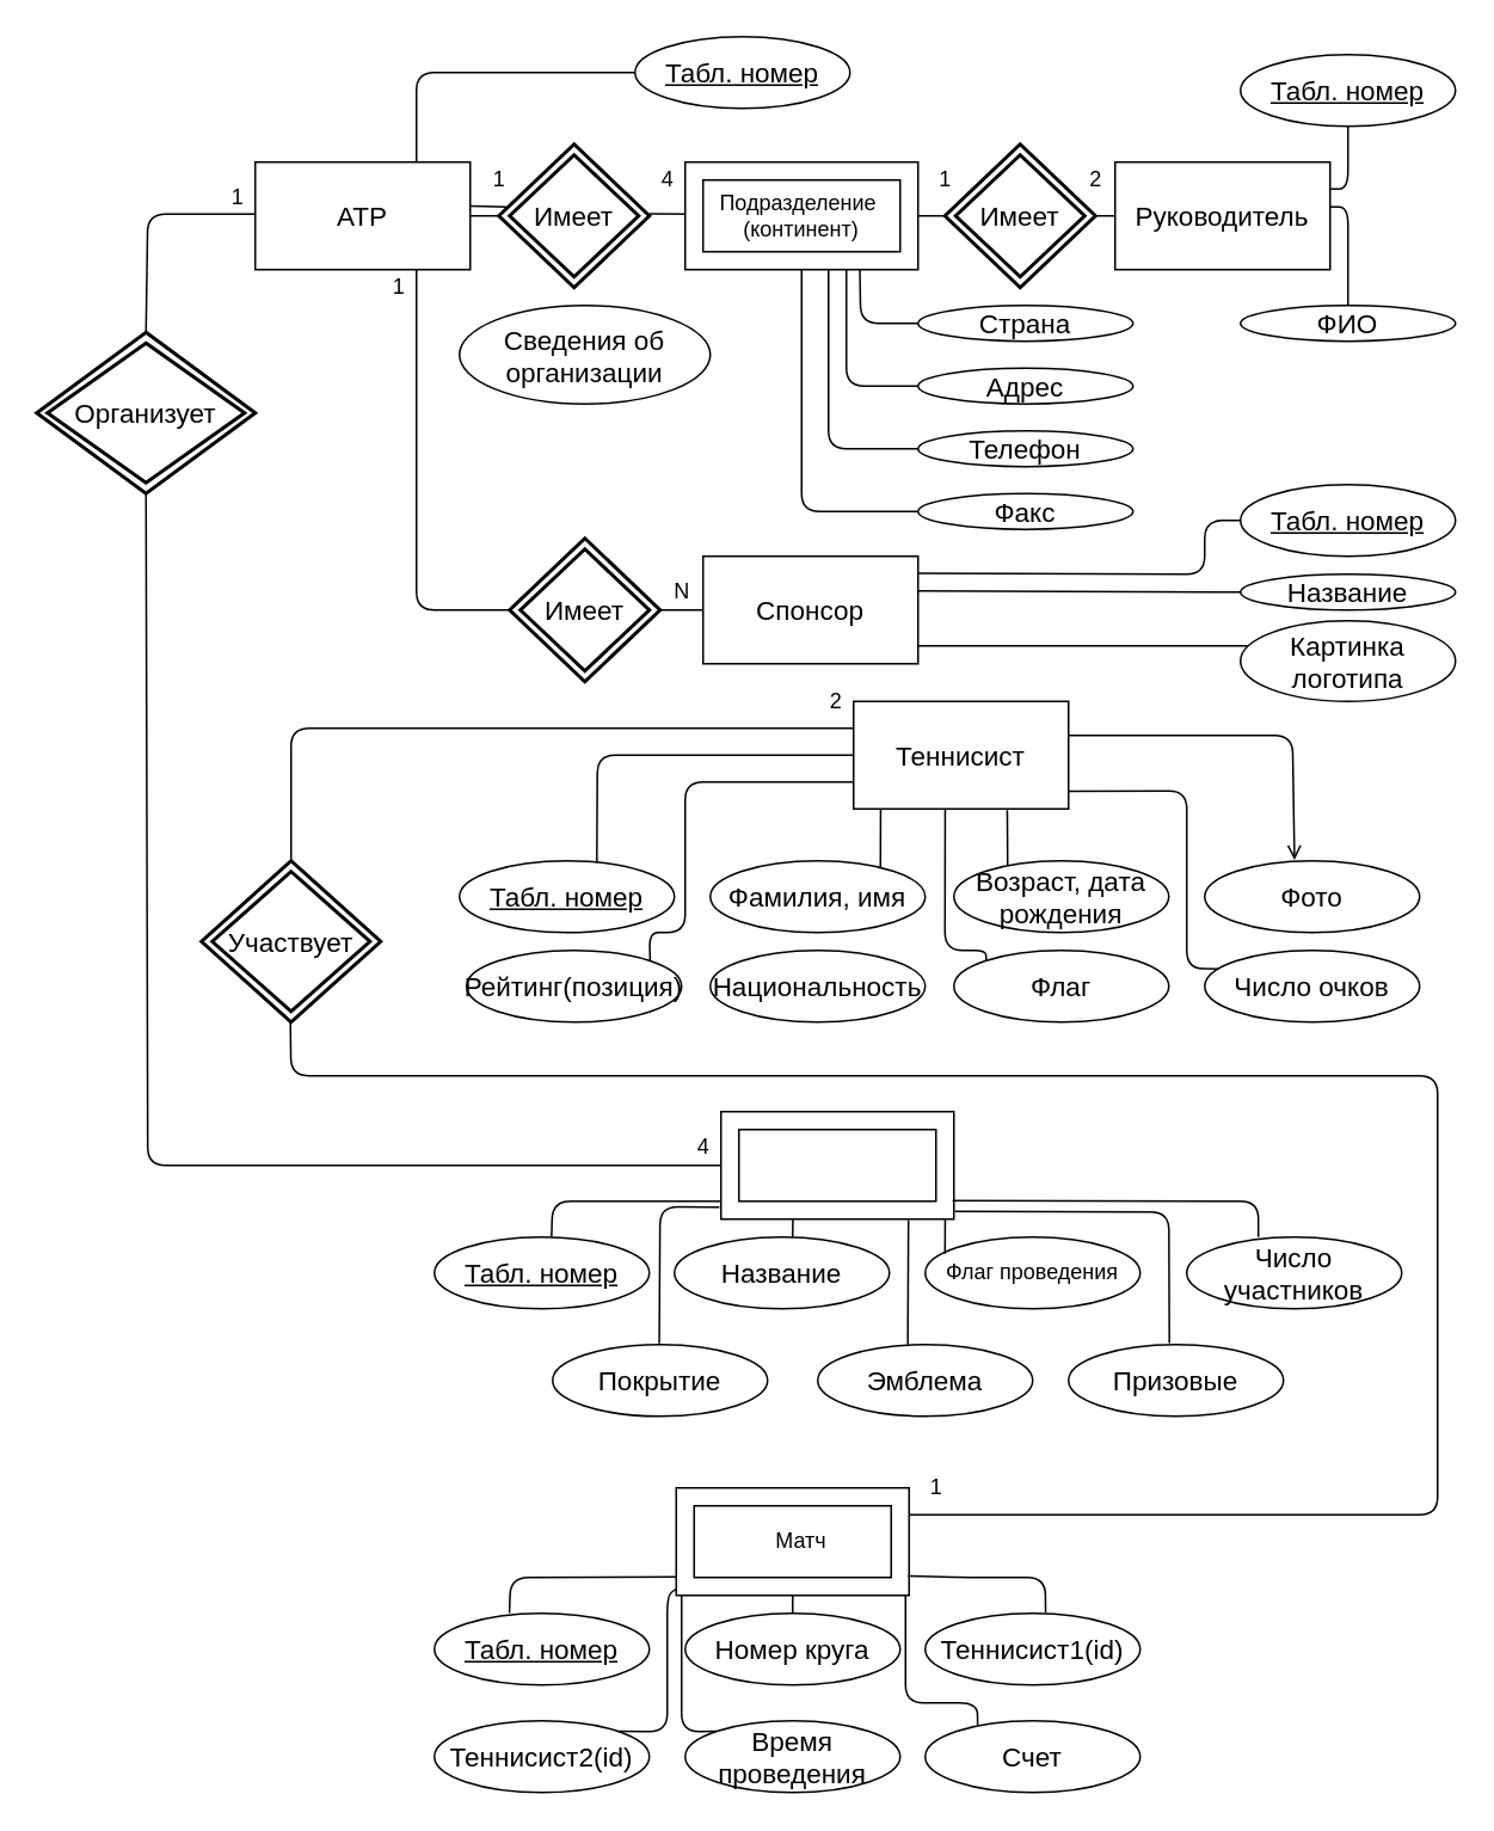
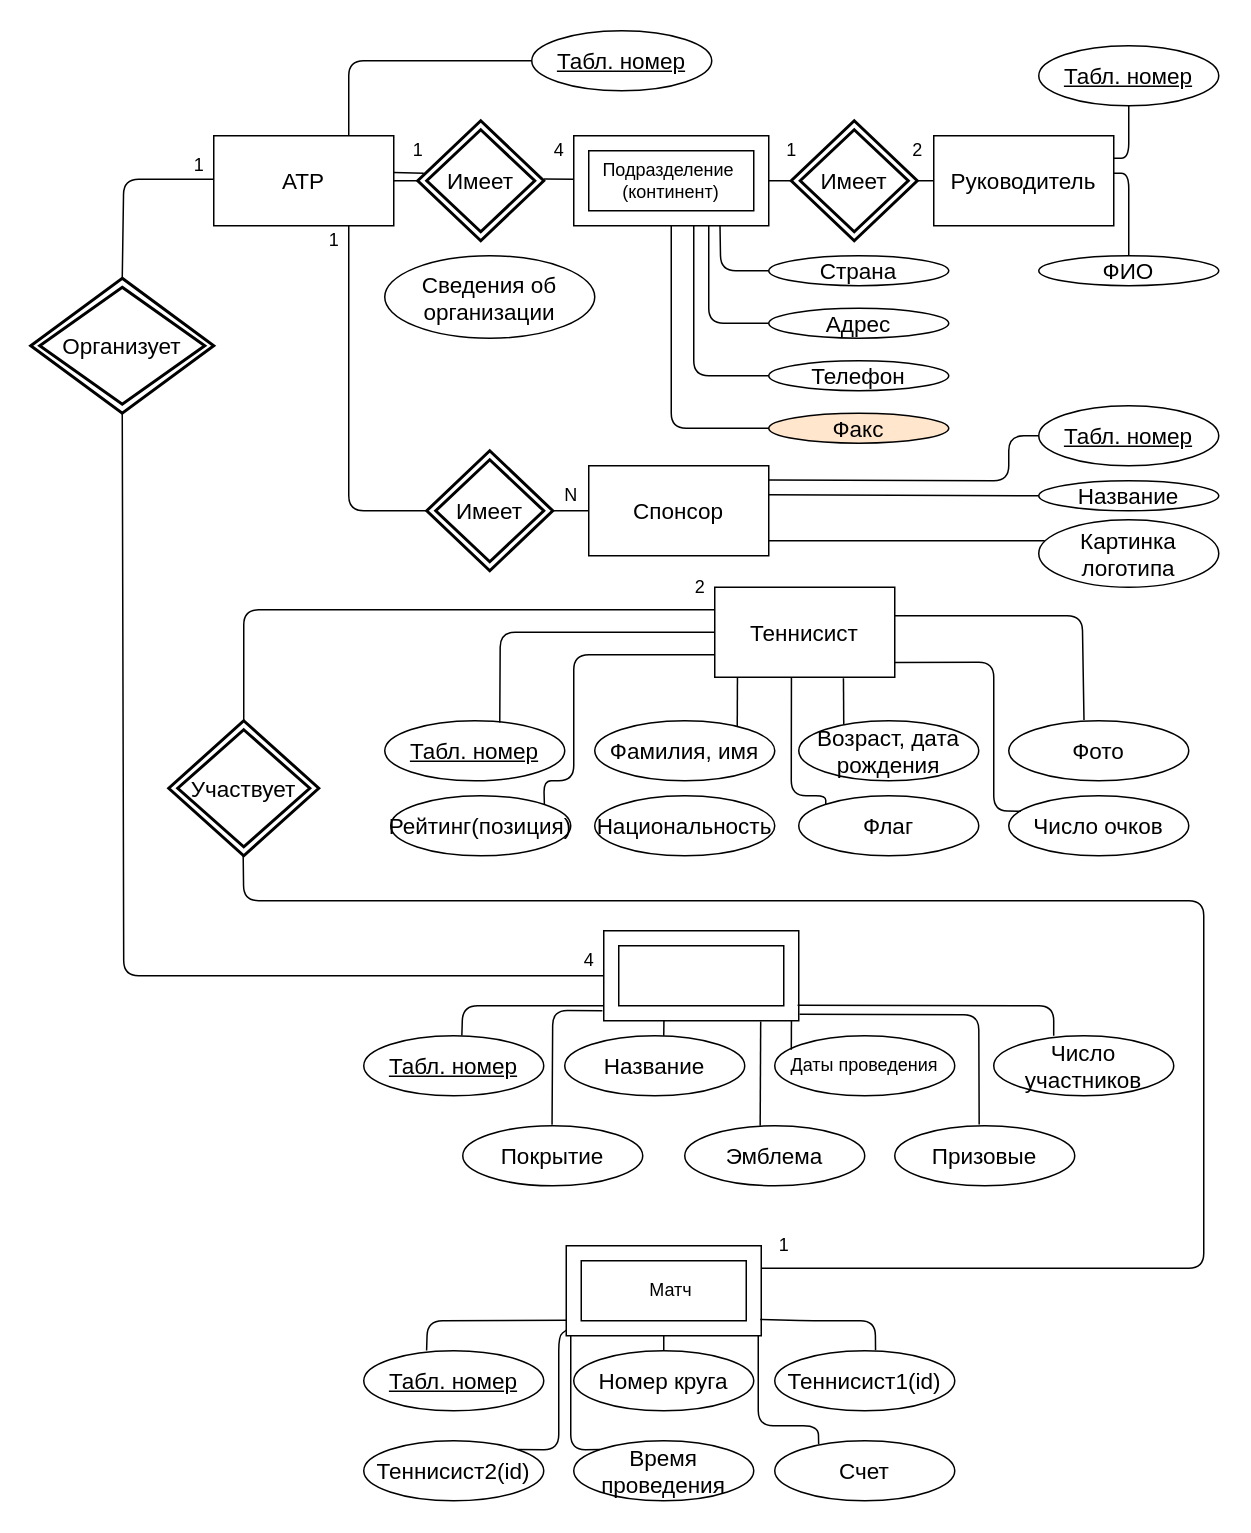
- <mxCell id="15" value="&lt;span style=&quot;font-size: 15px&quot;&gt;Факс&lt;/span&gt;" style="ellipse;whiteSpace=wrap;html=1;" parent="1" vertex="1"><mxGeometry x="512" y="275" width="120" height="20" as="geometry" /></mxCell>
+ <mxCell id="15" value="&lt;span style=&quot;font-size: 15px&quot;&gt;Факс&lt;/span&gt;" style="ellipse;whiteSpace=wrap;html=1;fillColor=#ffe6cc;" parent="1" vertex="1"><mxGeometry x="512" y="275" width="120" height="20" as="geometry" /></mxCell>
- <mxCell id="52" value="" style="endArrow=open;html=1;exitX=0.997;exitY=0.317;exitDx=0;exitDy=0;exitPerimeter=0;entryX=0.418;entryY=-0.012;entryDx=0;entryDy=0;entryPerimeter=0;" parent="1" source="39" target="47" edge="1"><mxGeometry width="50" height="50" relative="1" as="geometry"><mxPoint x="610.8" y="411.1" as="sourcePoint" /><mxPoint x="762" y="460" as="targetPoint" /><Array as="points"><mxPoint x="721" y="410" /></Array></mxGeometry></mxCell>
+ <mxCell id="52" value="" style="endArrow=none;html=1;exitX=0.997;exitY=0.317;exitDx=0;exitDy=0;exitPerimeter=0;entryX=0.418;entryY=-0.012;entryDx=0;entryDy=0;entryPerimeter=0;" parent="1" source="39" target="47" edge="1"><mxGeometry width="50" height="50" relative="1" as="geometry"><mxPoint x="610.8" y="411.1" as="sourcePoint" /><mxPoint x="762" y="460" as="targetPoint" /><Array as="points"><mxPoint x="721" y="410" /></Array></mxGeometry></mxCell>
- <mxCell id="60" value="Флаг проведения" style="ellipse;whiteSpace=wrap;html=1;" parent="1" vertex="1"><mxGeometry x="516" y="690" width="120" height="40" as="geometry" /></mxCell>
+ <mxCell id="60" value="Даты проведения" style="ellipse;whiteSpace=wrap;html=1;" parent="1" vertex="1"><mxGeometry x="516" y="690" width="120" height="40" as="geometry" /></mxCell>
